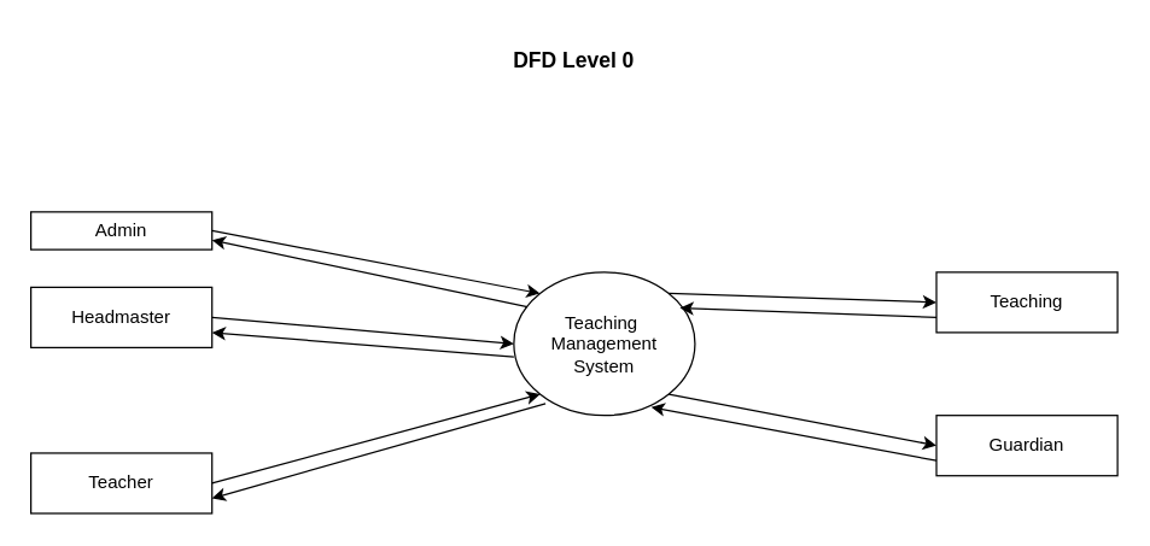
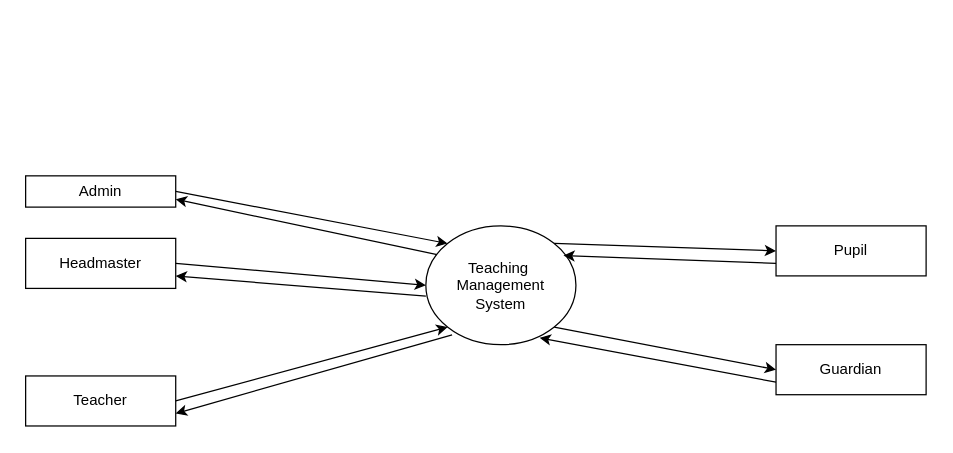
- <mxCell id="8" value="&lt;b&gt;&lt;font style=&quot;font-size: 14px&quot;&gt;DFD Level 0&lt;/font&gt;&lt;/b&gt;" style="text;html=1;strokeColor=none;fillColor=none;align=center;verticalAlign=middle;whiteSpace=wrap;rounded=0;" parent="1" vertex="1"><mxGeometry x="300" width="160" height="40" as="geometry" y="20" /></mxCell>
- <mxCell id="6" value="Teaching" style="rounded=0;whiteSpace=wrap;html=1;" parent="1" vertex="1"><mxGeometry x="620" y="180" width="120" height="40" as="geometry" /></mxCell>
+ <mxCell id="6" value="Pupil" style="rounded=0;whiteSpace=wrap;html=1;" parent="1" vertex="1"><mxGeometry x="620" y="180" width="120" height="40" as="geometry" /></mxCell>
